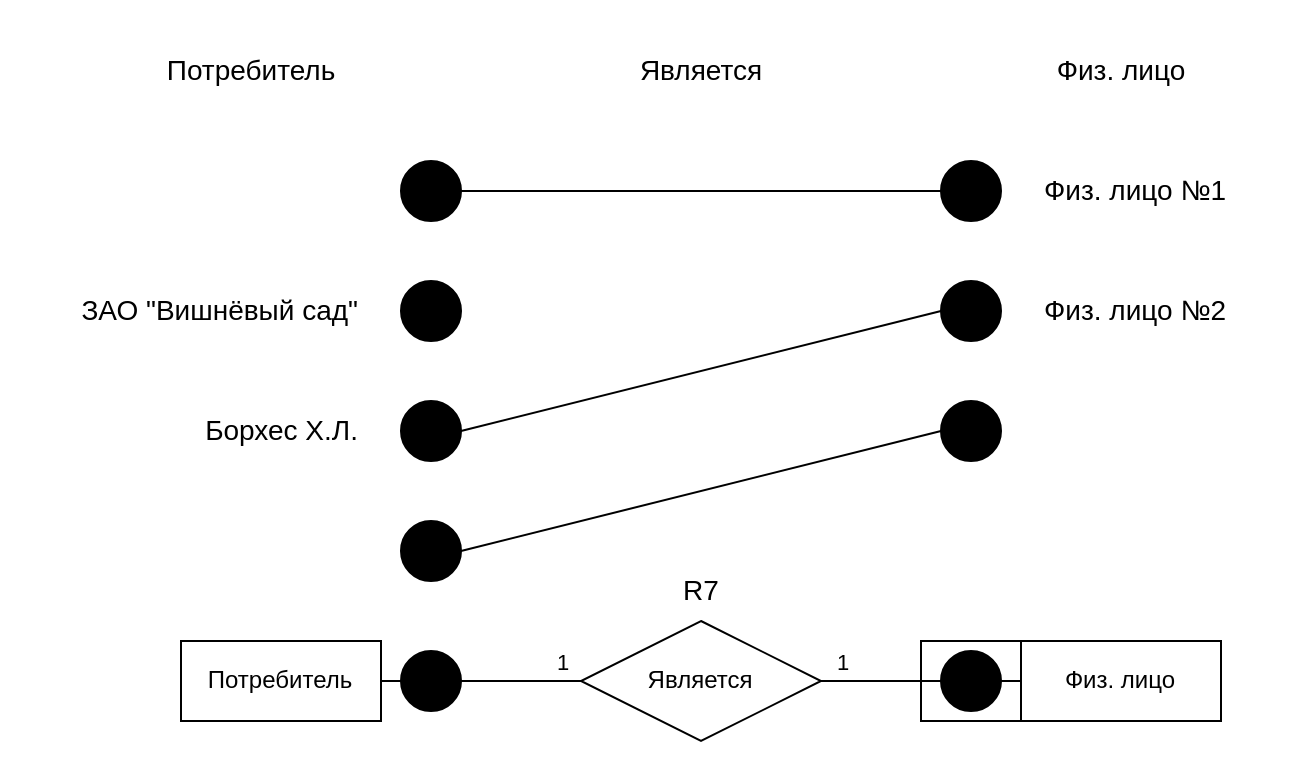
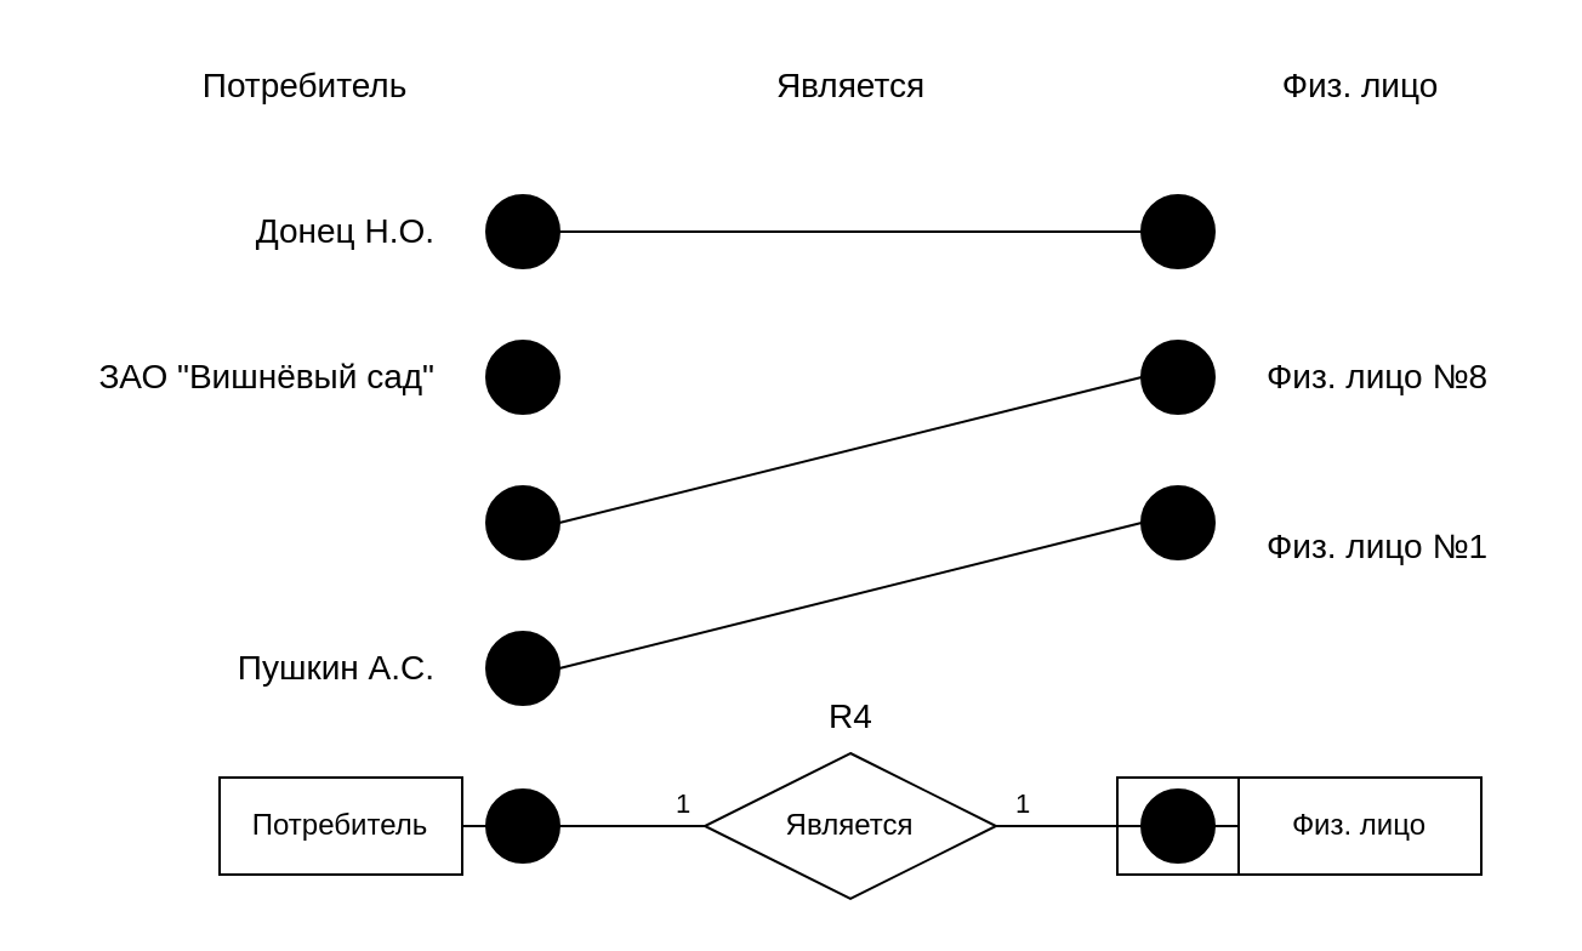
+ <mxCell id="26" value="&lt;font style=&quot;font-size: 14px;&quot;&gt;Донец Н.О.&lt;/font&gt;" style="text;html=1;align=right;verticalAlign=middle;resizable=0;points=[];autosize=1;strokeColor=none;fillColor=none;" vertex="1" parent="1"><mxGeometry x="80" y="80" width="100" height="30" as="geometry" /></mxCell>
- <mxCell id="30" value="&lt;font style=&quot;font-size: 14px;&quot;&gt;Физ. лицо №1&lt;/font&gt;" style="text;html=1;align=left;verticalAlign=middle;resizable=0;points=[];autosize=1;strokeColor=none;fillColor=none;" vertex="1" parent="1"><mxGeometry x="520" y="80" width="110" height="30" as="geometry" /></mxCell>
+ <mxCell id="30" value="&lt;font style=&quot;font-size: 14px;&quot;&gt;Физ. лицо №1&lt;/font&gt;" style="text;html=1;align=left;verticalAlign=middle;resizable=0;points=[];autosize=1;strokeColor=none;fillColor=none;" vertex="1" parent="1"><mxGeometry x="520" y="210" width="110" height="30" as="geometry" /></mxCell>
- <mxCell id="31" value="&lt;font style=&quot;font-size: 14px;&quot;&gt;Физ. лицо №2&lt;/font&gt;" style="text;html=1;align=left;verticalAlign=middle;resizable=0;points=[];autosize=1;strokeColor=none;fillColor=none;" vertex="1" parent="1"><mxGeometry x="520" y="140" width="110" height="30" as="geometry" /></mxCell>
+ <mxCell id="31" value="&lt;font style=&quot;font-size: 14px;&quot;&gt;Физ. лицо №8&lt;/font&gt;" style="text;html=1;align=left;verticalAlign=middle;resizable=0;points=[];autosize=1;strokeColor=none;fillColor=none;" vertex="1" parent="1"><mxGeometry x="520" y="140" width="110" height="30" as="geometry" /></mxCell>
- <mxCell id="28" value="&lt;font style=&quot;font-size: 14px;&quot;&gt;Борхес Х.Л.&lt;/font&gt;" style="text;html=1;align=right;verticalAlign=middle;resizable=0;points=[];autosize=1;strokeColor=none;fillColor=none;" vertex="1" parent="1"><mxGeometry x="80" y="200" width="100" height="30" as="geometry" /></mxCell>
+ <mxCell id="29" value="&lt;font style=&quot;font-size: 14px;&quot;&gt;Пушкин А.С.&lt;/font&gt;" style="text;html=1;align=right;verticalAlign=middle;resizable=0;points=[];autosize=1;strokeColor=none;fillColor=none;" vertex="1" parent="1"><mxGeometry x="80" y="260" width="100" height="30" as="geometry" /></mxCell>
- <mxCell id="32" value="&lt;span style=&quot;font-size: 14px;&quot;&gt;R7&lt;/span&gt;" style="text;html=1;align=center;verticalAlign=middle;resizable=0;points=[];autosize=1;strokeColor=none;fillColor=none;" vertex="1" parent="1"><mxGeometry x="330" y="280" width="40" height="30" as="geometry" /></mxCell>
+ <mxCell id="32" value="&lt;span style=&quot;font-size: 14px;&quot;&gt;R4&lt;/span&gt;" style="text;html=1;align=center;verticalAlign=middle;resizable=0;points=[];autosize=1;strokeColor=none;fillColor=none;" vertex="1" parent="1"><mxGeometry x="330" y="280" width="40" height="30" as="geometry" /></mxCell>
